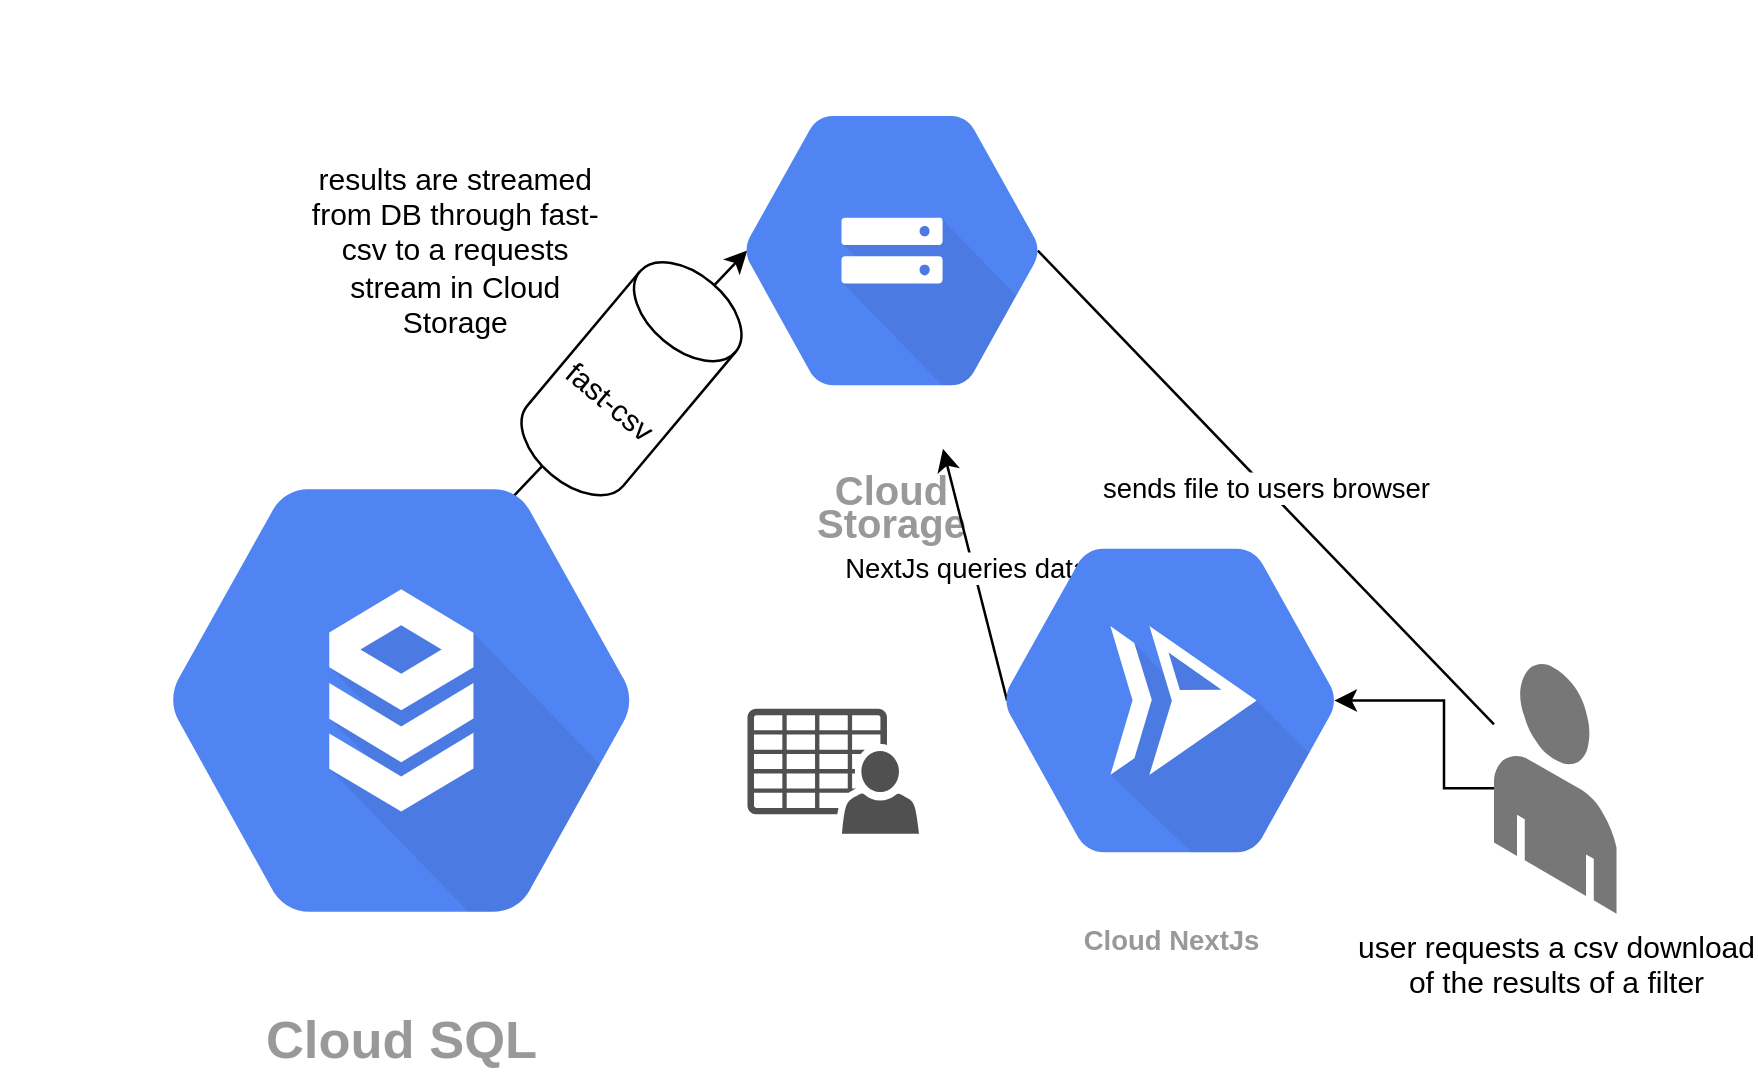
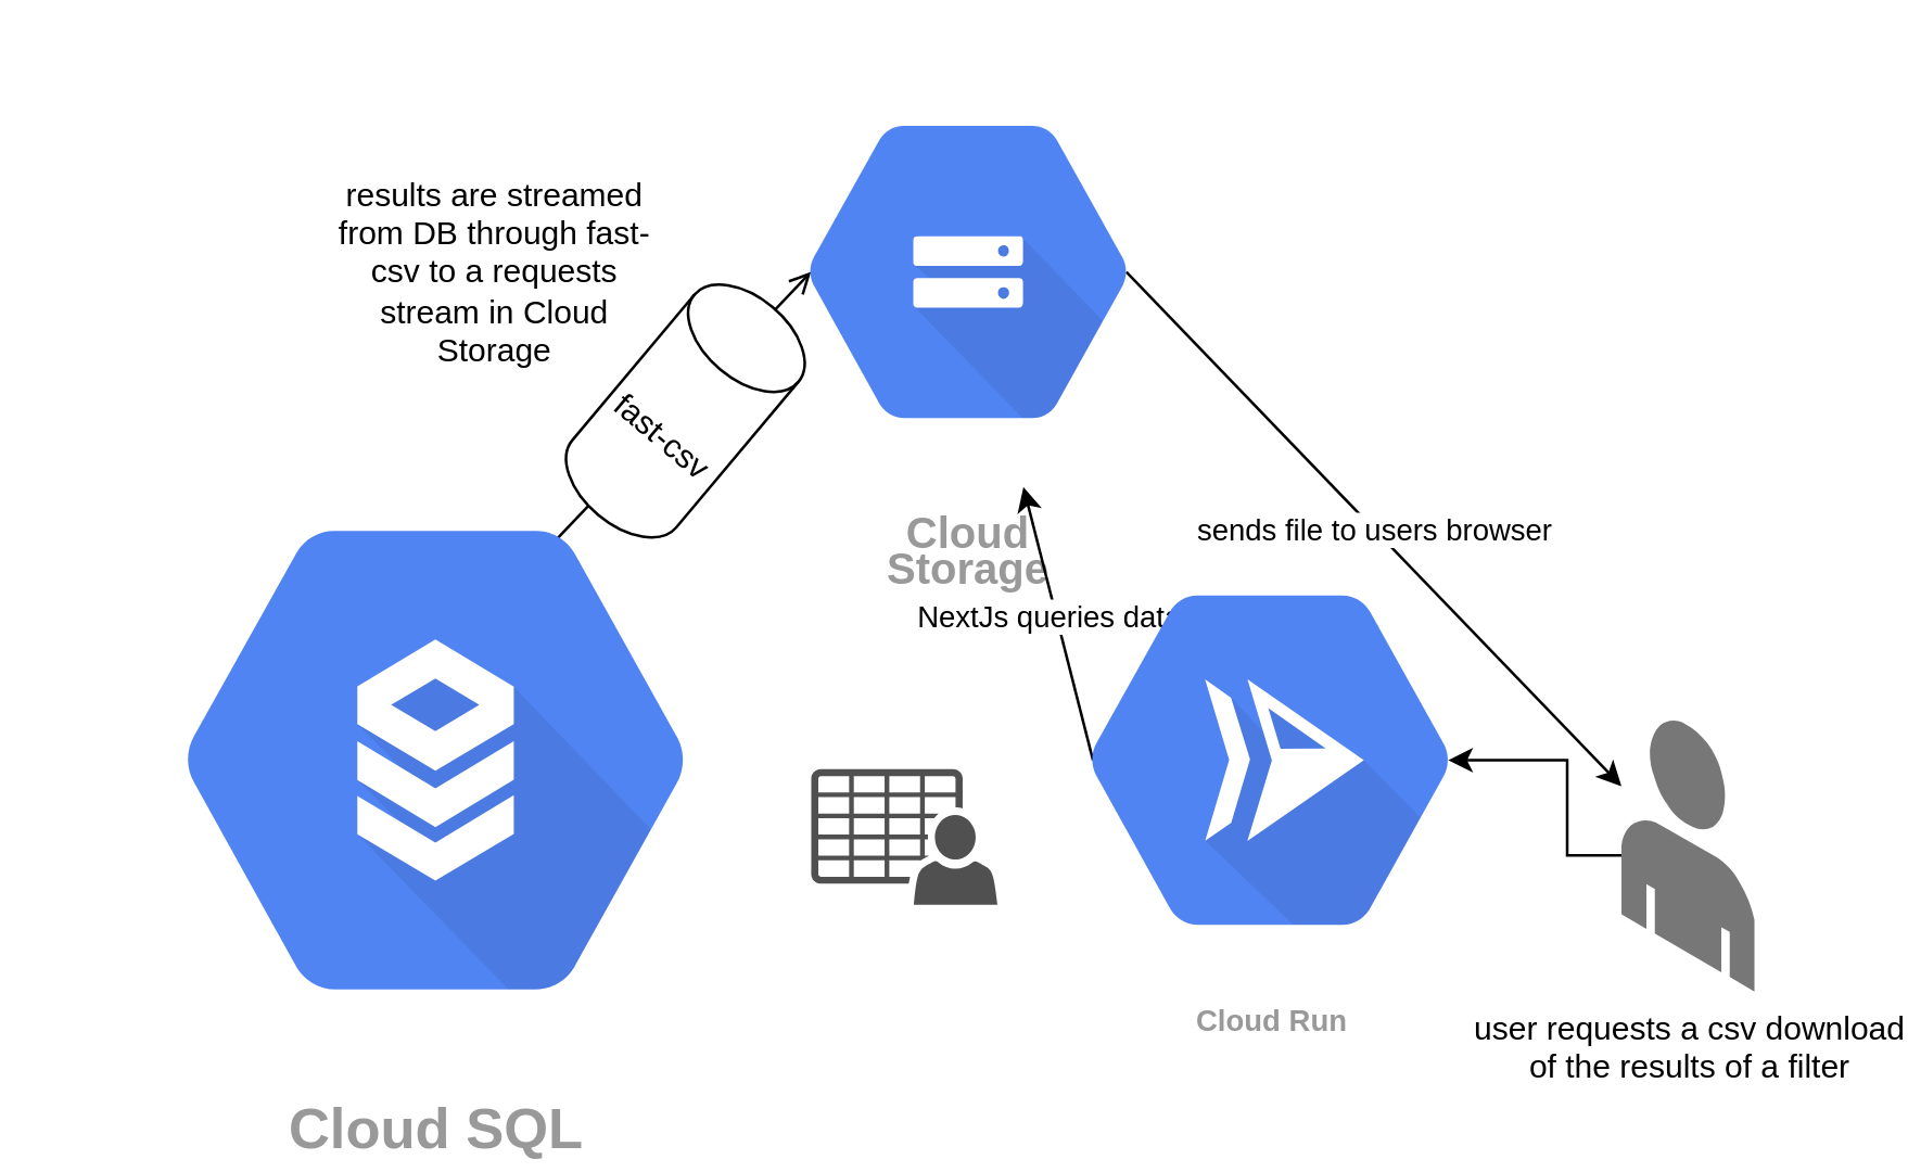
- <mxCell id="2" style="edgeStyle=none;rounded=0;orthogonalLoop=1;jettySize=auto;html=1;exitX=0.66;exitY=0.17;exitDx=0;exitDy=0;exitPerimeter=0;entryX=0.175;entryY=0.5;entryDx=0;entryDy=0;entryPerimeter=0;" edge="1" parent="1" source="3" target="5"><mxGeometry relative="1" as="geometry" /></mxCell>
+ <mxCell id="2" style="edgeStyle=none;rounded=0;orthogonalLoop=1;jettySize=auto;html=1;exitX=0.66;exitY=0.17;exitDx=0;exitDy=0;exitPerimeter=0;entryX=0.175;entryY=0.5;entryDx=0;entryDy=0;entryPerimeter=0;endArrow=open;" edge="1" parent="1" source="3" target="5"><mxGeometry relative="1" as="geometry" /></mxCell>
- <mxCell id="4" value="sends file to users browser" style="edgeStyle=none;rounded=0;orthogonalLoop=1;jettySize=auto;html=1;exitX=0.825;exitY=0.5;exitDx=0;exitDy=0;exitPerimeter=0;endArrow=none;" edge="1" parent="1" source="5" target="11"><mxGeometry relative="1" as="geometry" /></mxCell>
+ <mxCell id="4" value="sends file to users browser" style="edgeStyle=none;rounded=0;orthogonalLoop=1;jettySize=auto;html=1;exitX=0.825;exitY=0.5;exitDx=0;exitDy=0;exitPerimeter=0;" edge="1" parent="1" source="5" target="11"><mxGeometry relative="1" as="geometry" /></mxCell>
- <mxCell id="7" value="Cloud NextJs" style="html=1;fillColor=#5184F3;strokeColor=none;verticalAlign=top;labelPosition=center;verticalLabelPosition=bottom;align=center;spacingTop=-6;fontSize=11;fontStyle=1;fontColor=#999999;shape=mxgraph.gcp2.hexIcon;prIcon=cloud_run" vertex="1" parent="1"><mxGeometry x="367" y="190.48" width="201.38" height="178.5" as="geometry" /></mxCell>
+ <mxCell id="7" value="Cloud Run" style="html=1;fillColor=#5184F3;strokeColor=none;verticalAlign=top;labelPosition=center;verticalLabelPosition=bottom;align=center;spacingTop=-6;fontSize=11;fontStyle=1;fontColor=#999999;shape=mxgraph.gcp2.hexIcon;prIcon=cloud_run" vertex="1" parent="1"><mxGeometry x="367" y="190.48" width="201.38" height="178.5" as="geometry" /></mxCell>
